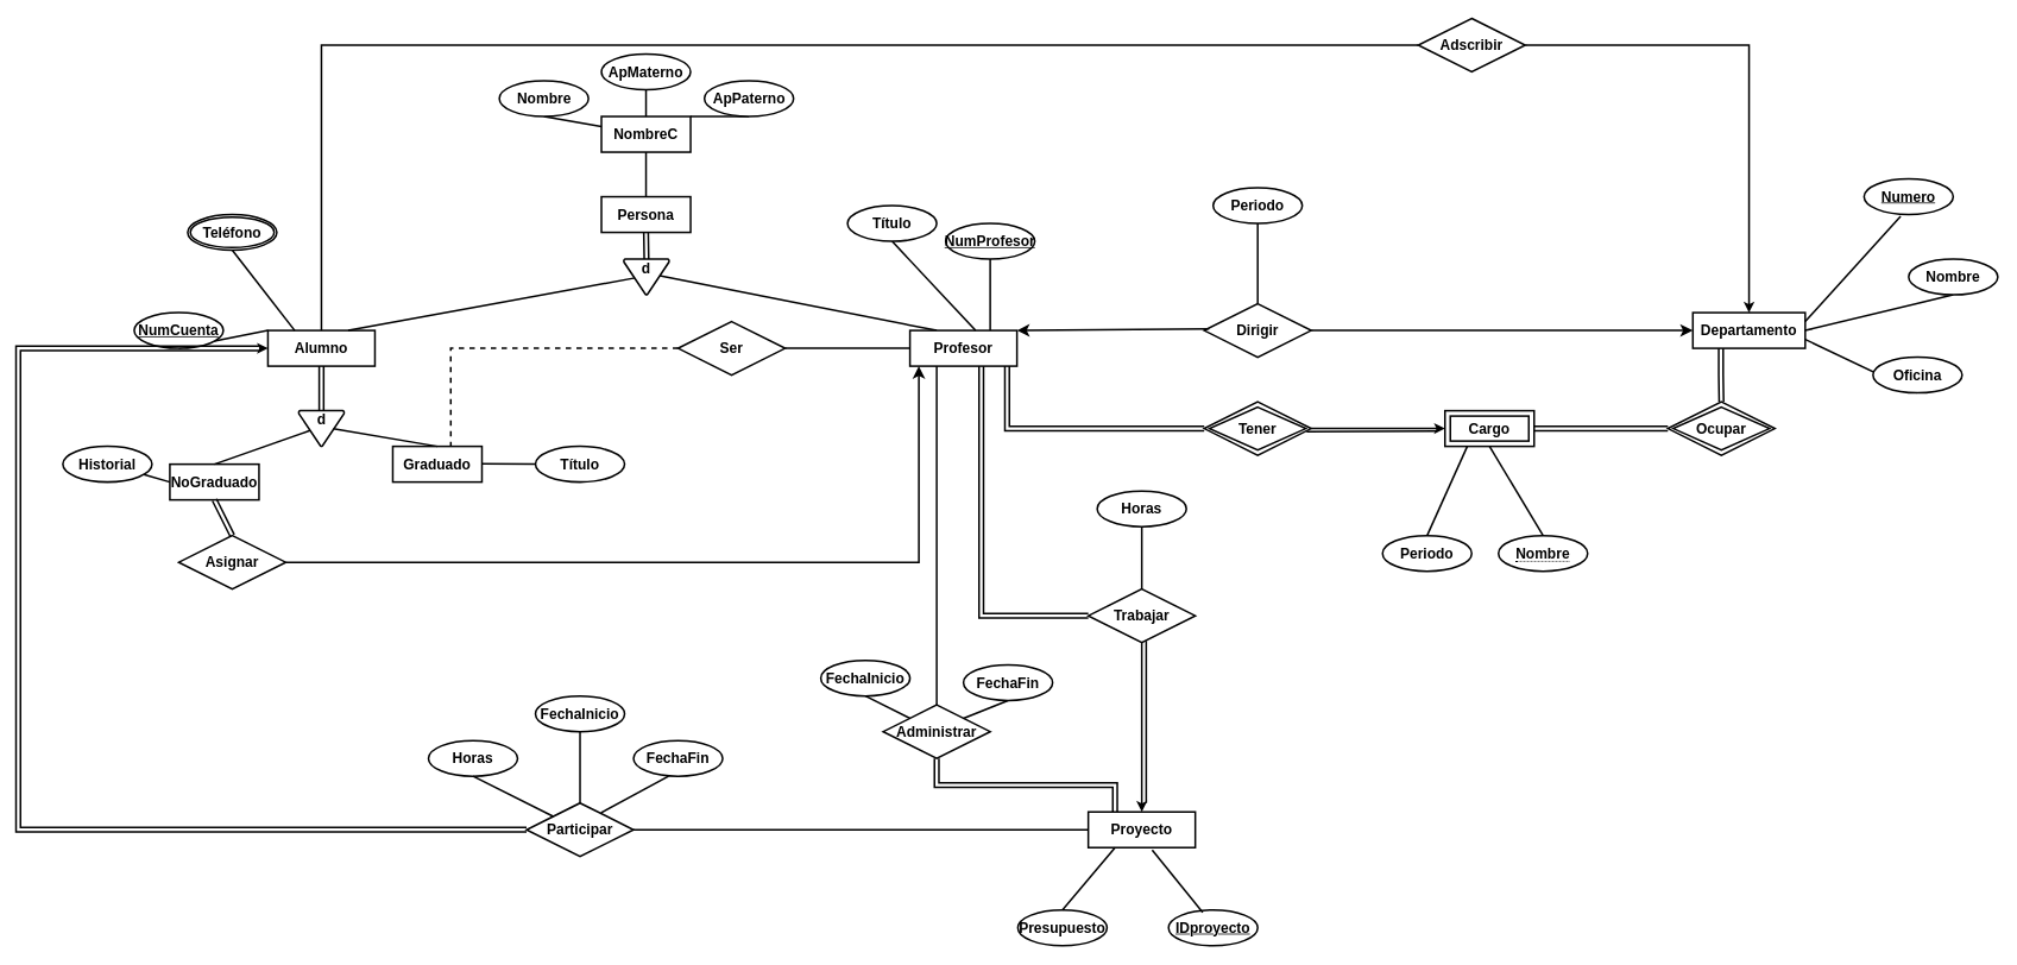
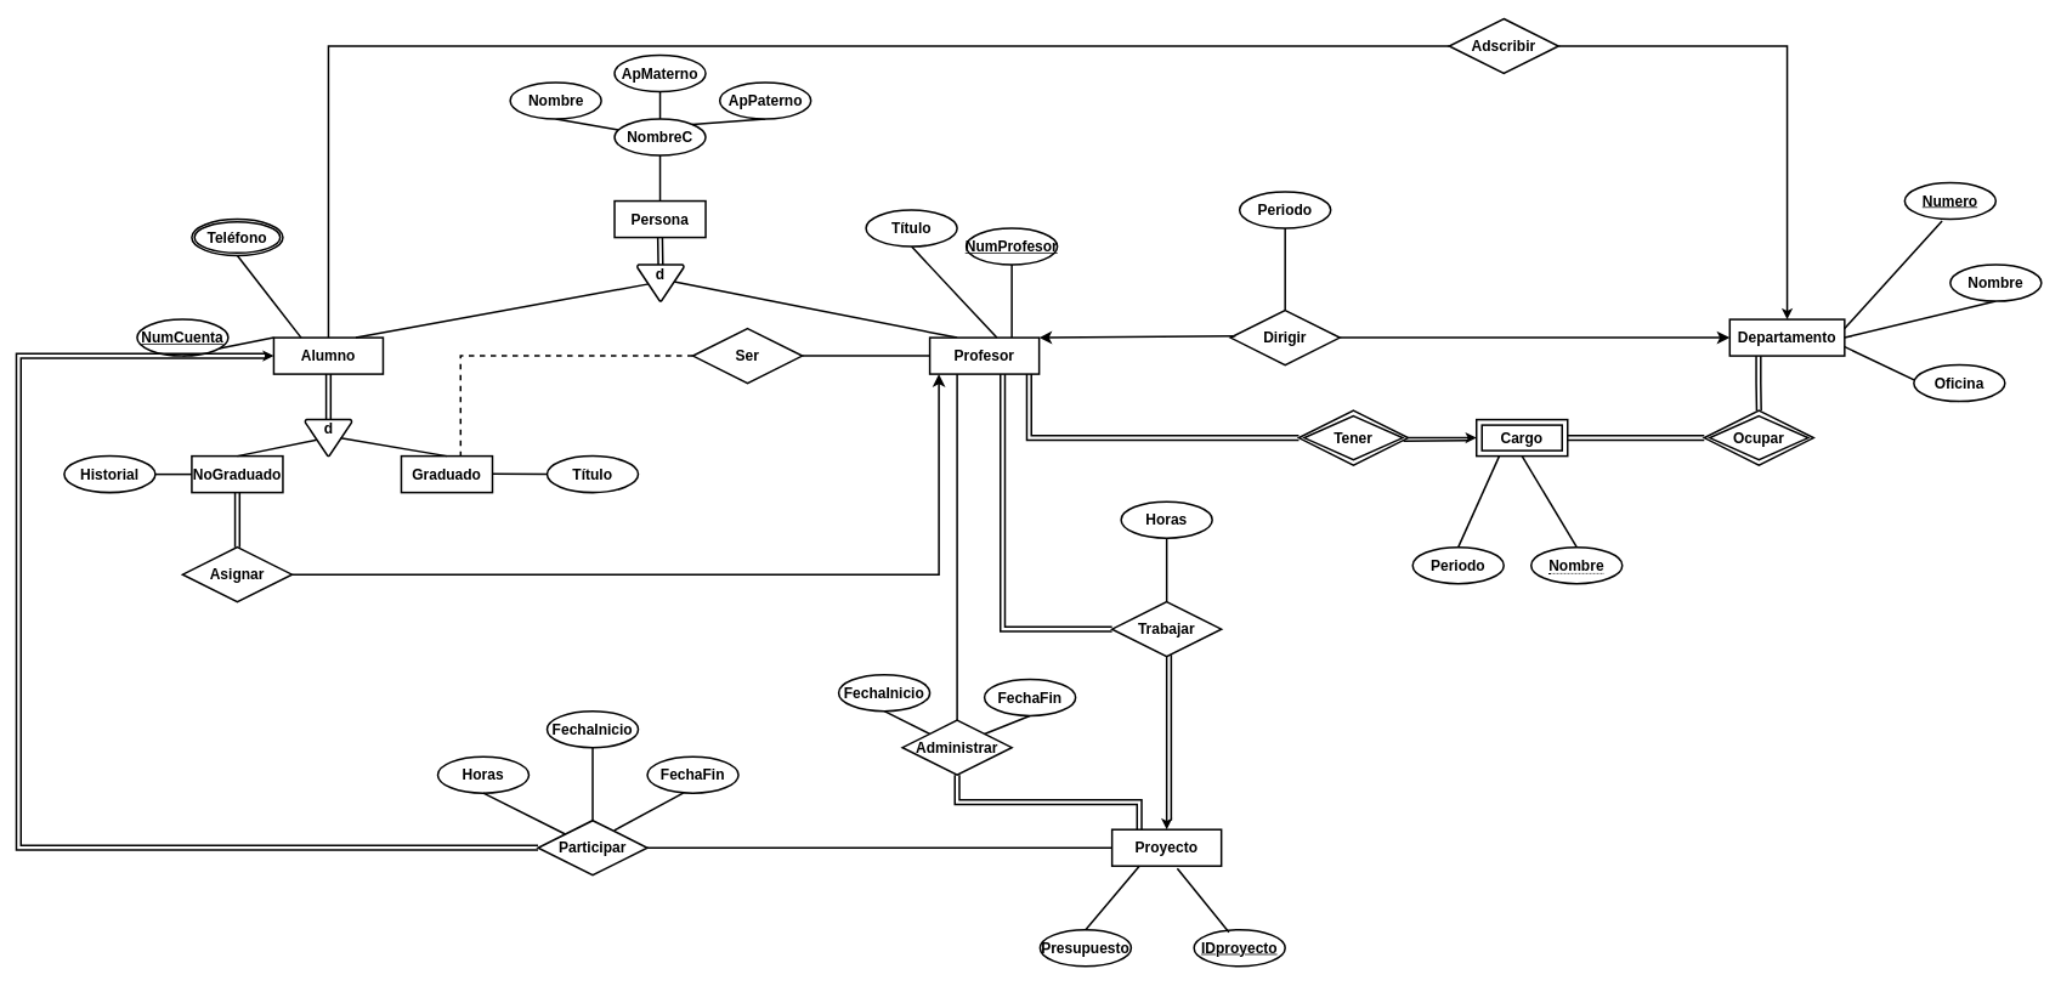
- <mxCell id="28" value="&lt;font style=&quot;font-size: 16px;&quot;&gt;&lt;b&gt;NombreC&lt;/b&gt;&lt;/font&gt;" style="whiteSpace=wrap;html=1;align=center;strokeWidth=2;rounded=0;" parent="1" vertex="1"><mxGeometry x="674" y="130" width="100" height="40" as="geometry" /></mxCell>
+ <mxCell id="28" value="&lt;font style=&quot;font-size: 16px;&quot;&gt;&lt;b&gt;NombreC&lt;/b&gt;&lt;/font&gt;" style="ellipse;whiteSpace=wrap;html=1;align=center;strokeWidth=2;" parent="1" vertex="1"><mxGeometry x="674" y="130" width="100" height="40" as="geometry" /></mxCell>
- <mxCell id="56" value="&lt;font style=&quot;font-size: 16px;&quot;&gt;&lt;b&gt;Tener&lt;/b&gt;&lt;/font&gt;" style="shape=rhombus;double=1;perimeter=rhombusPerimeter;whiteSpace=wrap;html=1;align=center;strokeWidth=2;" parent="1" vertex="1"><mxGeometry x="1350" y="450" width="120" height="60" as="geometry" /></mxCell>
+ <mxCell id="56" value="&lt;font style=&quot;font-size: 16px;&quot;&gt;&lt;b&gt;Tener&lt;/b&gt;&lt;/font&gt;" style="shape=rhombus;double=1;perimeter=rhombusPerimeter;whiteSpace=wrap;html=1;align=center;strokeWidth=2;" parent="1" vertex="1"><mxGeometry x="1425" y="450" width="120" height="60" as="geometry" /></mxCell>
- <mxCell id="4" value="&lt;font style=&quot;font-size: 16px;&quot;&gt;&lt;b&gt;NoGraduado&lt;/b&gt;&lt;/font&gt;" style="whiteSpace=wrap;html=1;align=center;strokeWidth=2;" parent="1" vertex="1"><mxGeometry x="190" y="520" width="100" height="40" as="geometry" /></mxCell>
+ <mxCell id="4" value="&lt;font style=&quot;font-size: 16px;&quot;&gt;&lt;b&gt;NoGraduado&lt;/b&gt;&lt;/font&gt;" style="whiteSpace=wrap;html=1;align=center;strokeWidth=2;" parent="1" vertex="1"><mxGeometry x="210" y="500" width="100" height="40" as="geometry" /></mxCell>
